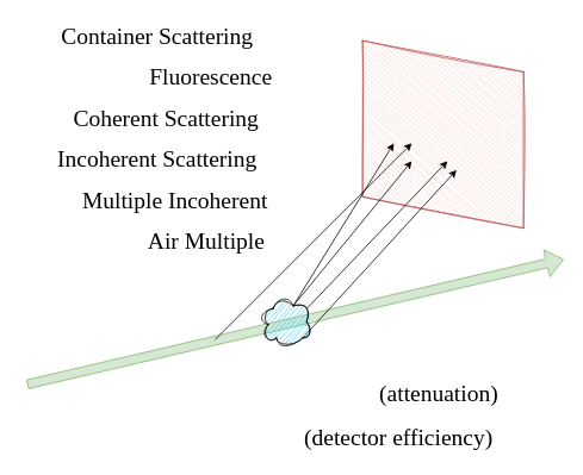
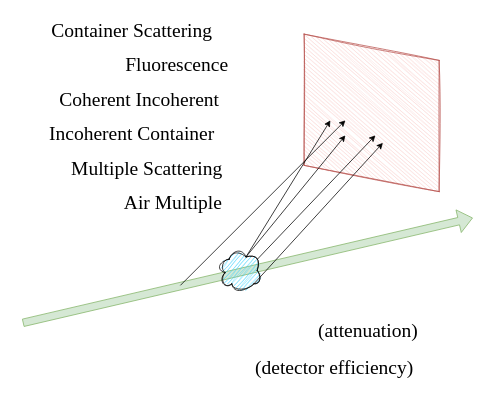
- <mxCell id="9" value="Coherent Scattering" style="text;html=1;align=center;verticalAlign=middle;resizable=0;points=[];autosize=1;strokeColor=none;fillColor=none;fontSize=26;fontFamily=Verdana;" vertex="1" parent="1"><mxGeometry x="40" y="112" width="290" height="40" as="geometry" /></mxCell>
+ <mxCell id="9" value="Coherent Incoherent" style="text;html=1;align=center;verticalAlign=middle;resizable=0;points=[];autosize=1;strokeColor=none;fillColor=none;fontSize=26;fontFamily=Verdana;" vertex="1" parent="1"><mxGeometry x="40" y="112" width="290" height="40" as="geometry" /></mxCell>
- <mxCell id="10" value="Incoherent Scattering" style="text;html=1;align=center;verticalAlign=middle;resizable=0;points=[];autosize=1;strokeColor=none;fillColor=none;fontSize=26;fontFamily=Verdana;" vertex="1" parent="1"><mxGeometry x="20" y="158" width="310" height="40" as="geometry" /></mxCell>
+ <mxCell id="10" value="Incoherent Container" style="text;html=1;align=center;verticalAlign=middle;resizable=0;points=[];autosize=1;strokeColor=none;fillColor=none;fontSize=26;fontFamily=Verdana;" vertex="1" parent="1"><mxGeometry x="20" y="158" width="310" height="40" as="geometry" /></mxCell>
- <mxCell id="11" value="Multiple Incoherent" style="text;html=1;align=center;verticalAlign=middle;resizable=0;points=[];autosize=1;strokeColor=none;fillColor=none;fontSize=26;fontFamily=Verdana;" vertex="1" parent="1"><mxGeometry x="60" y="204" width="270" height="40" as="geometry" /></mxCell>
+ <mxCell id="11" value="Multiple Scattering" style="text;html=1;align=center;verticalAlign=middle;resizable=0;points=[];autosize=1;strokeColor=none;fillColor=none;fontSize=26;fontFamily=Verdana;" vertex="1" parent="1"><mxGeometry x="60" y="204" width="270" height="40" as="geometry" /></mxCell>
